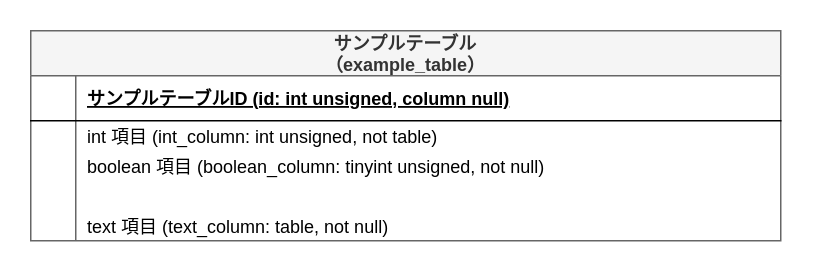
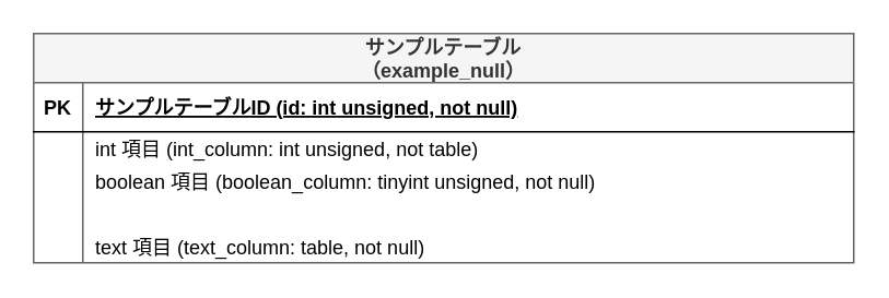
- <mxCell id="2" value="サンプルテーブル&#10;（example_table）" style="shape=table;startSize=30;container=1;collapsible=1;childLayout=tableLayout;fixedRows=1;rowLines=0;fontStyle=1;align=center;resizeLast=1;fillColor=#f5f5f5;strokeColor=#666666;fontColor=#333333;" vertex="1" parent="1"><mxGeometry width="500" height="140" as="geometry" x="20" y="20" /></mxCell>
+ <mxCell id="2" value="サンプルテーブル&#10;（example_null）" style="shape=table;startSize=30;container=1;collapsible=1;childLayout=tableLayout;fixedRows=1;rowLines=0;fontStyle=1;align=center;resizeLast=1;fillColor=#f5f5f5;strokeColor=#666666;fontColor=#333333;" vertex="1" parent="1"><mxGeometry width="500" height="140" as="geometry" x="20" y="20" /></mxCell>
+ <mxCell id="4" value="PK" style="shape=partialRectangle;connectable=0;fillColor=none;top=0;left=0;bottom=0;right=0;fontStyle=1;overflow=hidden;" vertex="1" parent="3"><mxGeometry width="30" height="30" as="geometry"><mxRectangle width="30" height="30" as="alternateBounds" /></mxGeometry></mxCell>
- <mxCell id="5" value="サンプルテーブルID (id: int unsigned, column null) " style="shape=partialRectangle;connectable=0;fillColor=none;top=0;left=0;bottom=0;right=0;align=left;spacingLeft=6;fontStyle=5;overflow=hidden;" vertex="1" parent="3"><mxGeometry x="30" width="470" height="30" as="geometry"><mxRectangle width="470" height="30" as="alternateBounds" /></mxGeometry></mxCell>
+ <mxCell id="5" value="サンプルテーブルID (id: int unsigned, not null) " style="shape=partialRectangle;connectable=0;fillColor=none;top=0;left=0;bottom=0;right=0;align=left;spacingLeft=6;fontStyle=5;overflow=hidden;" vertex="1" parent="3"><mxGeometry x="30" width="470" height="30" as="geometry"><mxRectangle width="470" height="30" as="alternateBounds" /></mxGeometry></mxCell>
